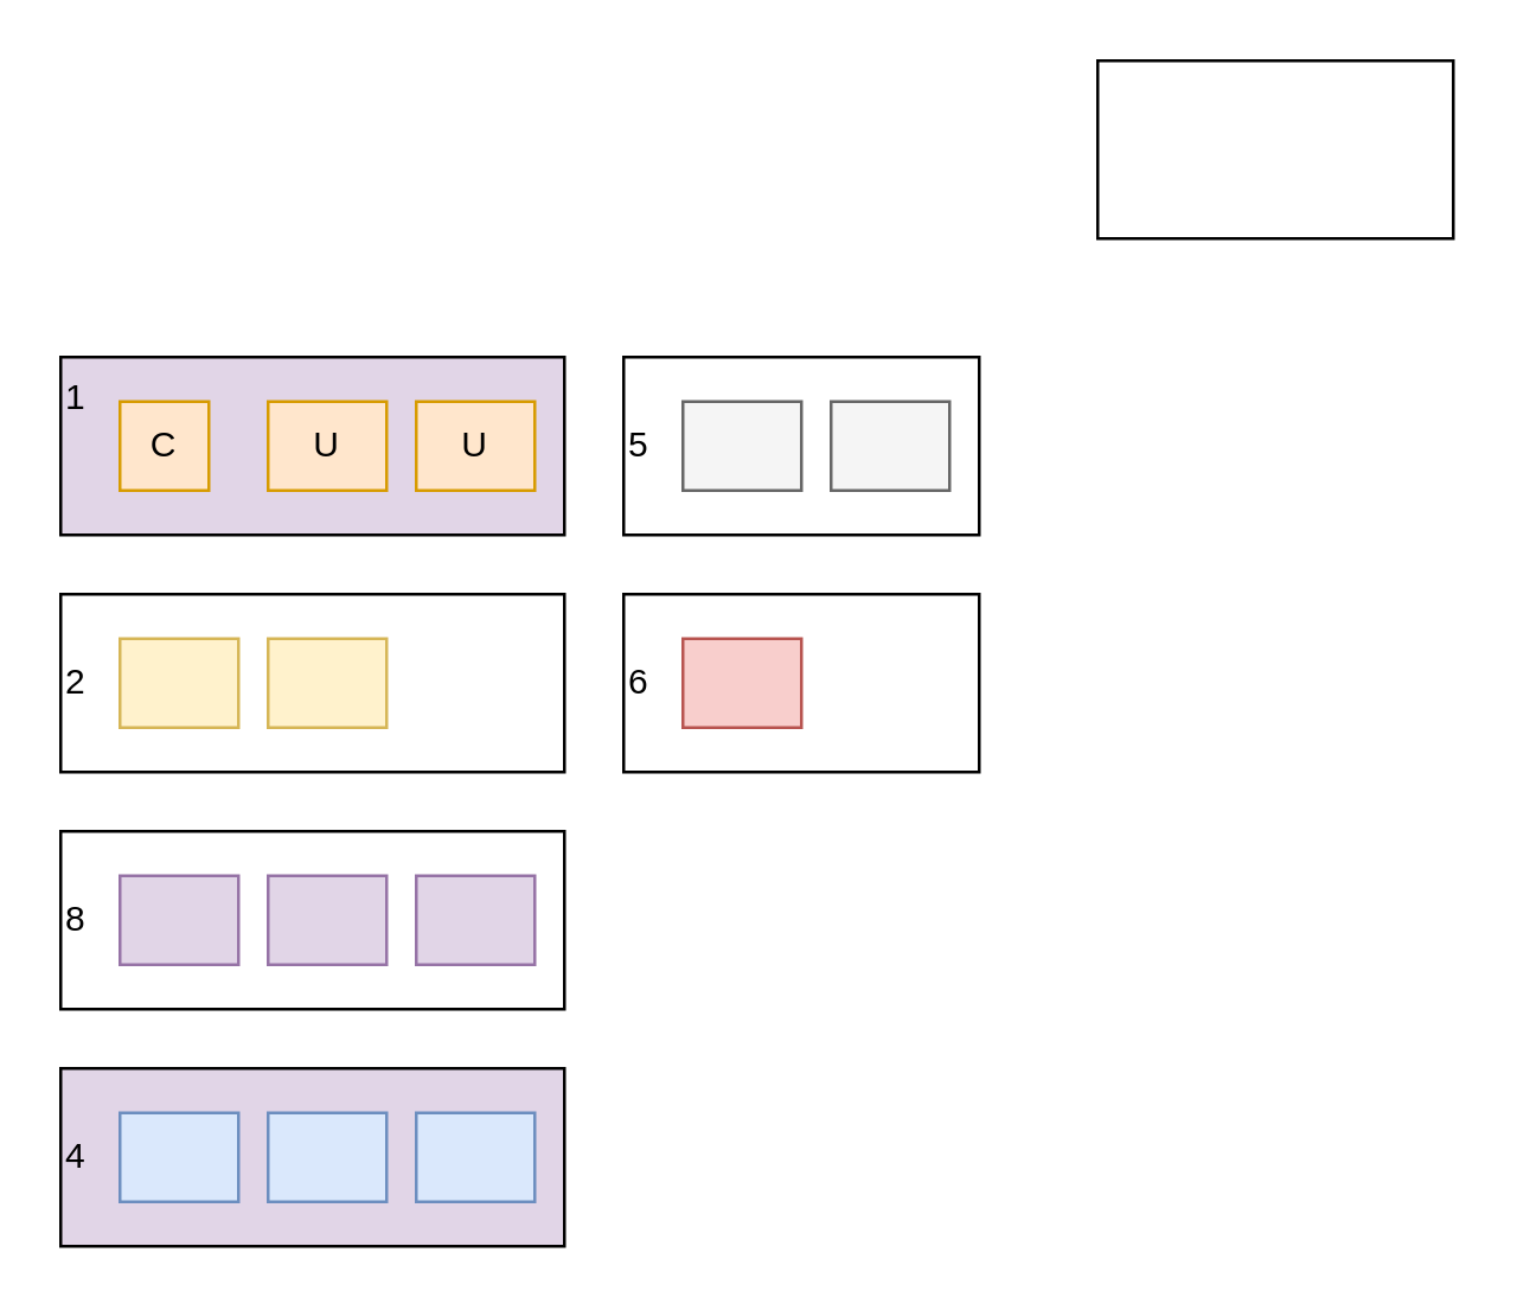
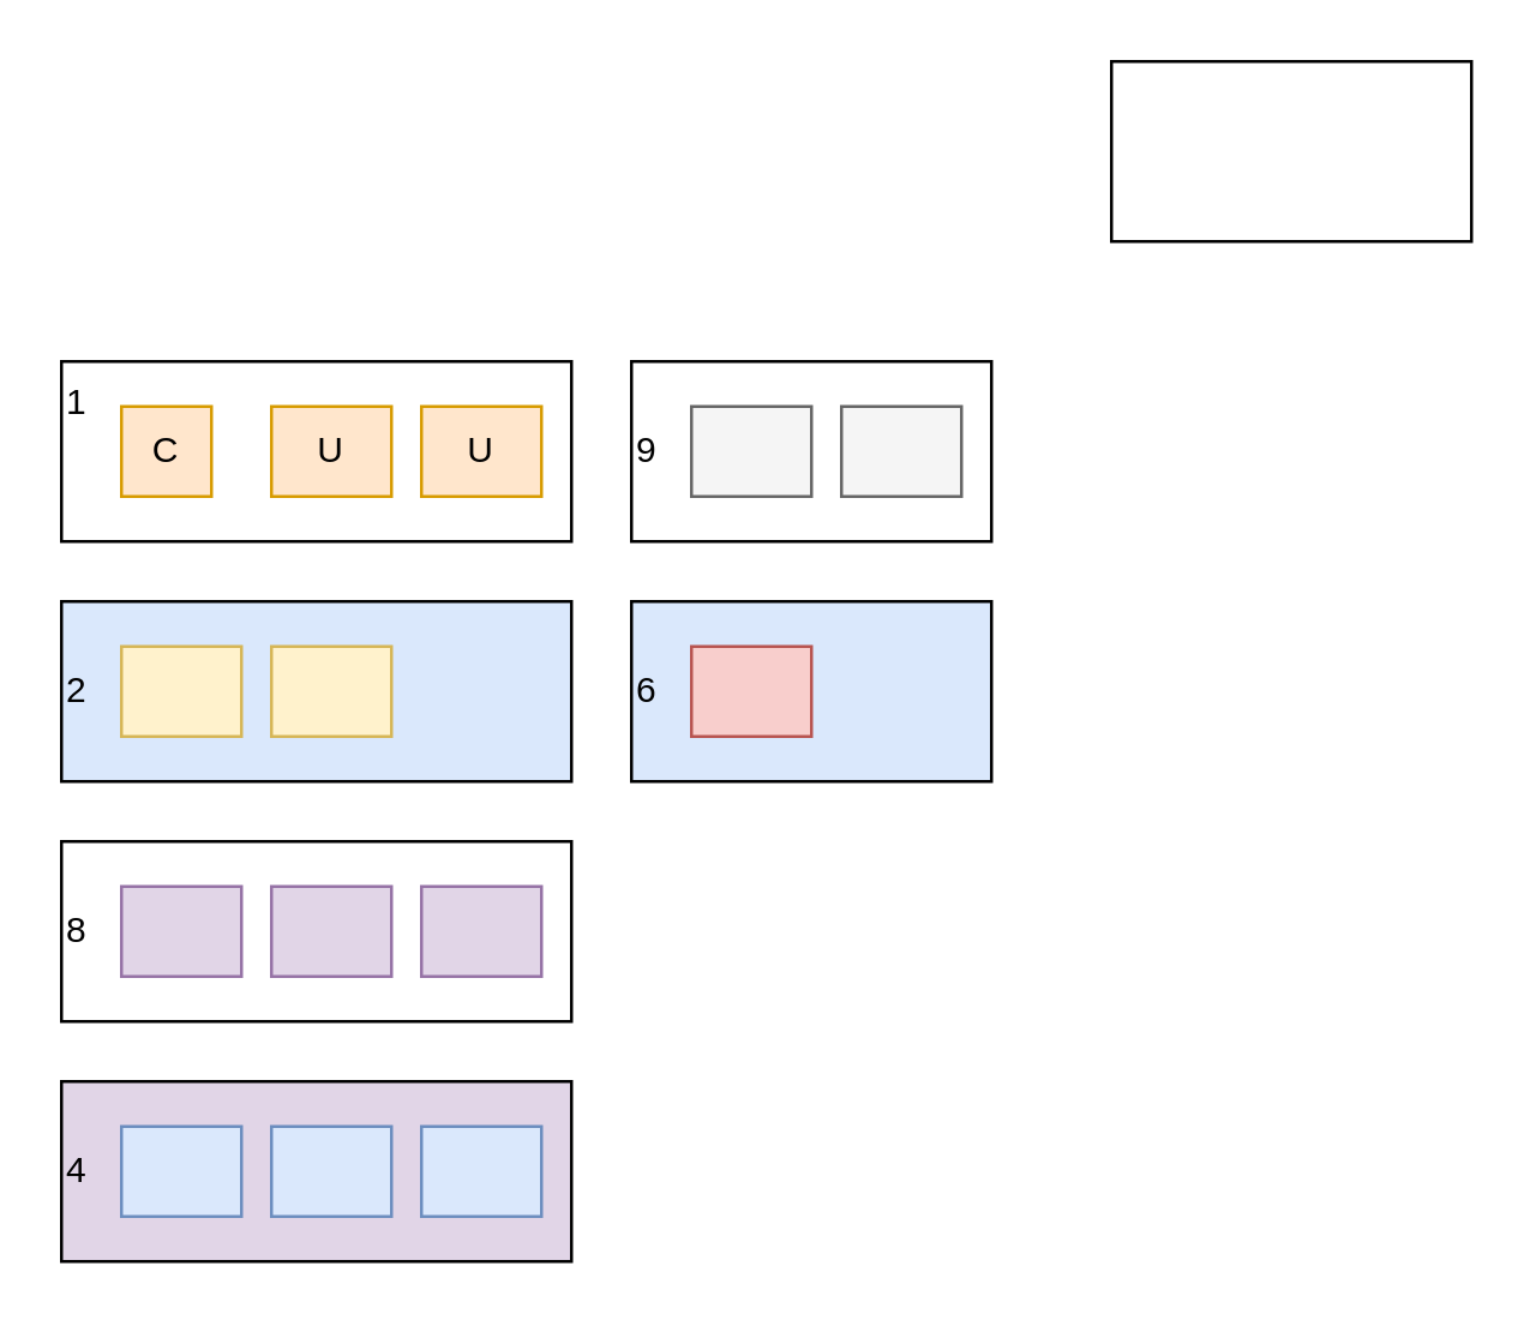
- <mxCell id="2" value="1" style="rounded=0;whiteSpace=wrap;html=1;align=left;verticalAlign=top;fillColor=#e1d5e7;" parent="1" vertex="1"><mxGeometry x="20" y="120" width="170" height="60" as="geometry" /></mxCell>
+ <mxCell id="2" value="1" style="rounded=0;whiteSpace=wrap;html=1;align=left;verticalAlign=top;" parent="1" vertex="1"><mxGeometry x="20" y="120" width="170" height="60" as="geometry" /></mxCell>
- <mxCell id="13" value="5" style="rounded=0;whiteSpace=wrap;html=1;align=left;" parent="1" vertex="1"><mxGeometry x="210" y="120" width="120" height="60" as="geometry" /></mxCell>
+ <mxCell id="13" value="9" style="rounded=0;whiteSpace=wrap;html=1;align=left;" parent="1" vertex="1"><mxGeometry x="210" y="120" width="120" height="60" as="geometry" /></mxCell>
- <mxCell id="3" value="2" style="rounded=0;whiteSpace=wrap;html=1;align=left;" parent="1" vertex="1"><mxGeometry x="20" y="200" width="170" height="60" as="geometry" /></mxCell>
+ <mxCell id="3" value="2" style="rounded=0;whiteSpace=wrap;html=1;align=left;fillColor=#dae8fc;" parent="1" vertex="1"><mxGeometry x="20" y="200" width="170" height="60" as="geometry" /></mxCell>
- <mxCell id="14" value="6" style="rounded=0;whiteSpace=wrap;html=1;align=left;" parent="1" vertex="1"><mxGeometry x="210" y="200" width="120" height="60" as="geometry" /></mxCell>
+ <mxCell id="14" value="6" style="rounded=0;whiteSpace=wrap;html=1;align=left;fillColor=#dae8fc;" parent="1" vertex="1"><mxGeometry x="210" y="200" width="120" height="60" as="geometry" /></mxCell>
